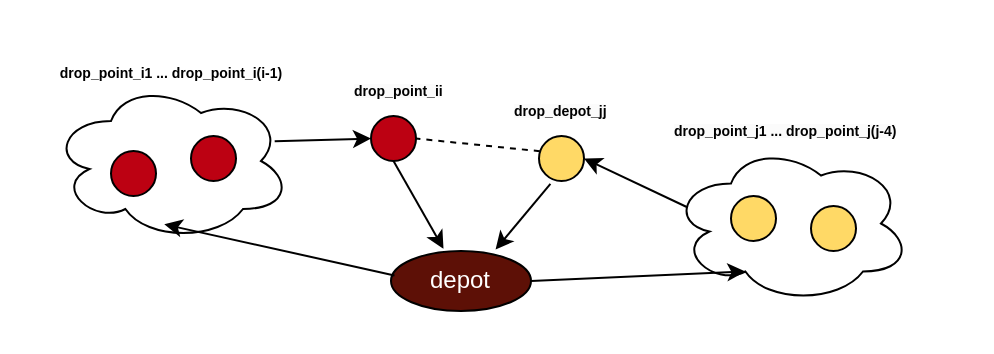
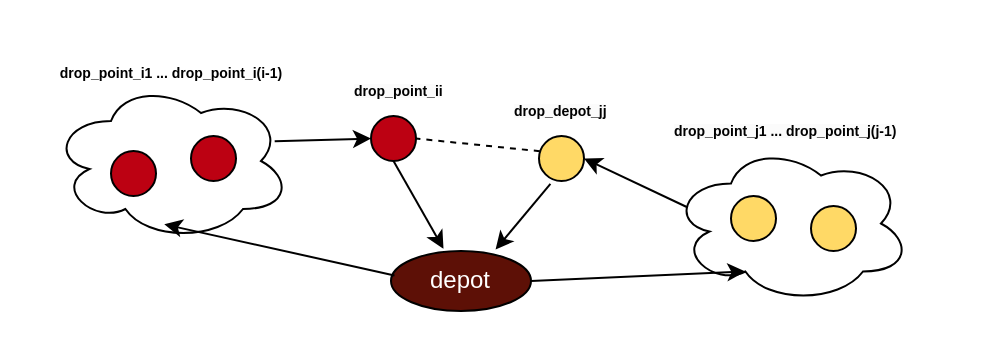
- <mxCell id="16" value="&lt;b style=&quot;forced-color-adjust: none; color: rgb(0, 0, 0); font-family: Helvetica; font-style: normal; font-variant-ligatures: normal; font-variant-caps: normal; letter-spacing: normal; orphans: 2; text-align: center; text-indent: 0px; text-transform: none; widows: 2; word-spacing: 0px; -webkit-text-stroke-width: 0px; white-space: nowrap; background-color: rgb(251, 251, 251); text-decoration-thickness: initial; text-decoration-style: initial; text-decoration-color: initial; font-size: 7px;&quot;&gt;drop_point_j1 ... drop_point_j(j-4)&lt;/b&gt;" style="text;whiteSpace=wrap;html=1;" vertex="1" parent="1"><mxGeometry x="335" y="50" width="140" height="40" as="geometry" /></mxCell>
+ <mxCell id="16" value="&lt;b style=&quot;forced-color-adjust: none; color: rgb(0, 0, 0); font-family: Helvetica; font-style: normal; font-variant-ligatures: normal; font-variant-caps: normal; letter-spacing: normal; orphans: 2; text-align: center; text-indent: 0px; text-transform: none; widows: 2; word-spacing: 0px; -webkit-text-stroke-width: 0px; white-space: nowrap; background-color: rgb(251, 251, 251); text-decoration-thickness: initial; text-decoration-style: initial; text-decoration-color: initial; font-size: 7px;&quot;&gt;drop_point_j1 ... drop_point_j(j-1)&lt;/b&gt;" style="text;whiteSpace=wrap;html=1;" vertex="1" parent="1"><mxGeometry x="335" y="50" width="140" height="40" as="geometry" /></mxCell>
